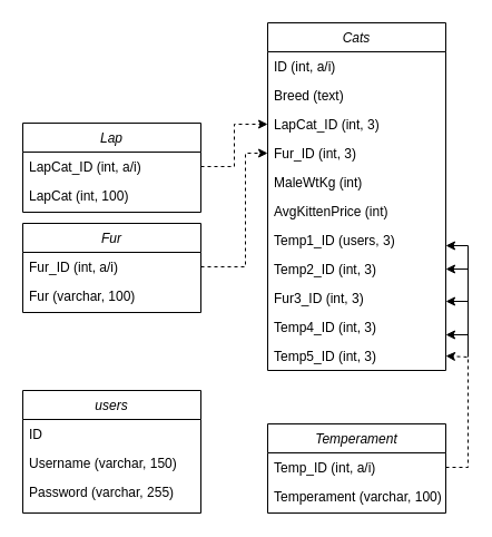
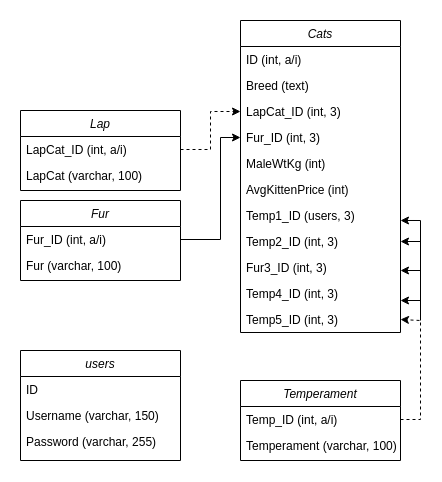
- <mxCell id="16" value="LapCat (int, 100)" style="text;align=left;verticalAlign=top;spacingLeft=4;spacingRight=4;overflow=hidden;rotatable=0;points=[[0,0.5],[1,0.5]];portConstraint=eastwest;" parent="14" vertex="1"><mxGeometry y="52" width="160" height="26" as="geometry" /></mxCell>
+ <mxCell id="16" value="LapCat (varchar, 100)" style="text;align=left;verticalAlign=top;spacingLeft=4;spacingRight=4;overflow=hidden;rotatable=0;points=[[0,0.5],[1,0.5]];portConstraint=eastwest;" parent="14" vertex="1"><mxGeometry y="52" width="160" height="26" as="geometry" /></mxCell>
- <mxCell id="28" style="edgeStyle=orthogonalEdgeStyle;rounded=0;orthogonalLoop=1;jettySize=auto;html=1;entryX=0;entryY=0.5;entryDx=0;entryDy=0;dashed=1;" edge="1" parent="1" source="18" target="6"><mxGeometry relative="1" as="geometry"><Array as="points"><mxPoint x="220" y="239" /><mxPoint x="220" y="137" /></Array></mxGeometry></mxCell>
+ <mxCell id="28" style="edgeStyle=orthogonalEdgeStyle;rounded=0;orthogonalLoop=1;jettySize=auto;html=1;entryX=0;entryY=0.5;entryDx=0;entryDy=0;" edge="1" parent="1" source="18" target="6"><mxGeometry relative="1" as="geometry"><Array as="points"><mxPoint x="220" y="239" /><mxPoint x="220" y="137" /></Array></mxGeometry></mxCell>
